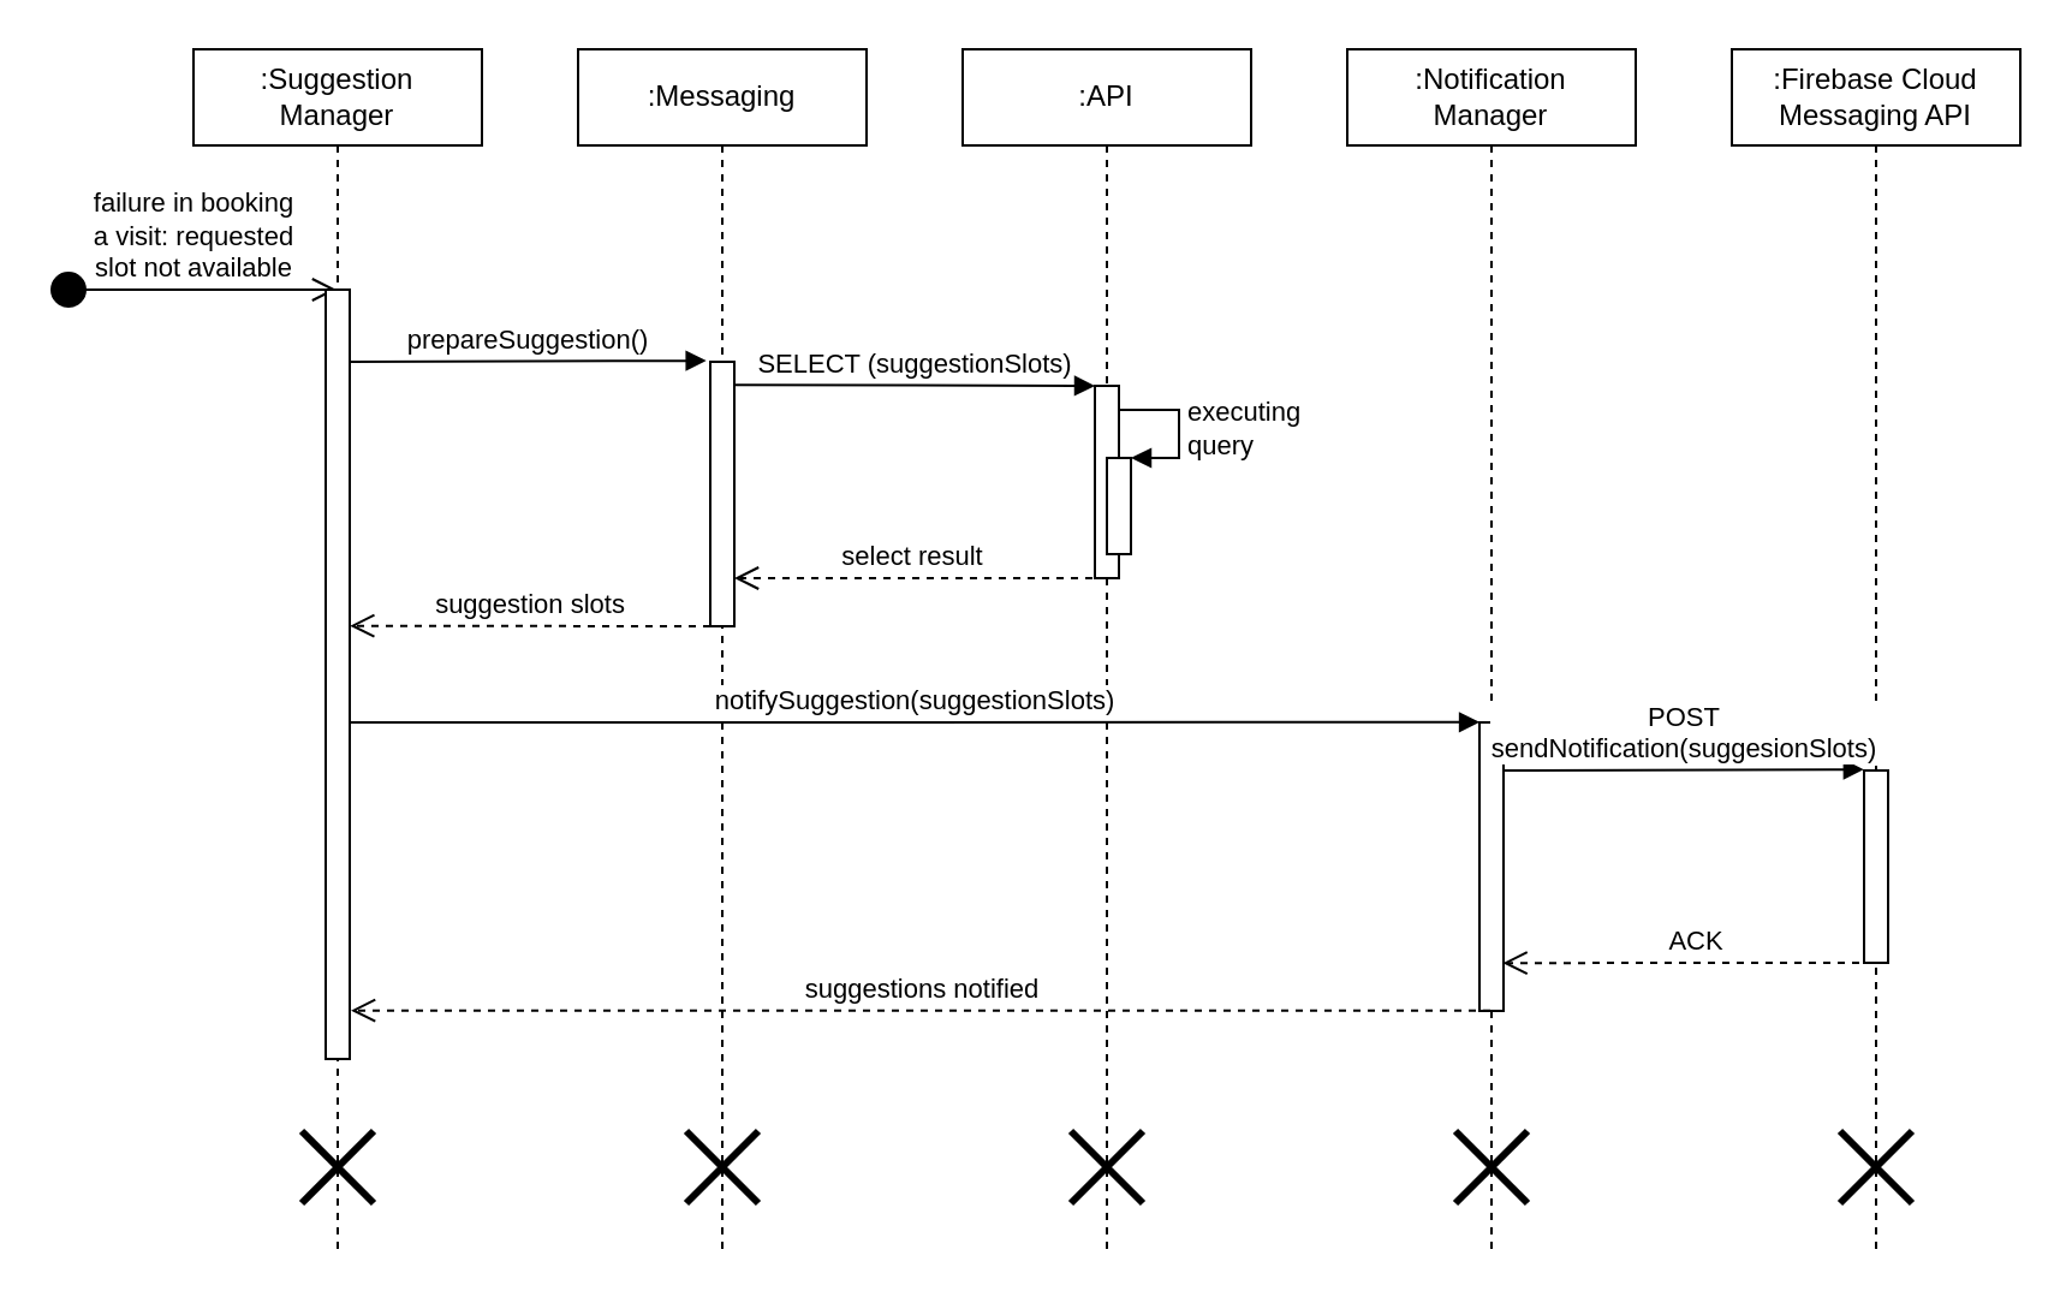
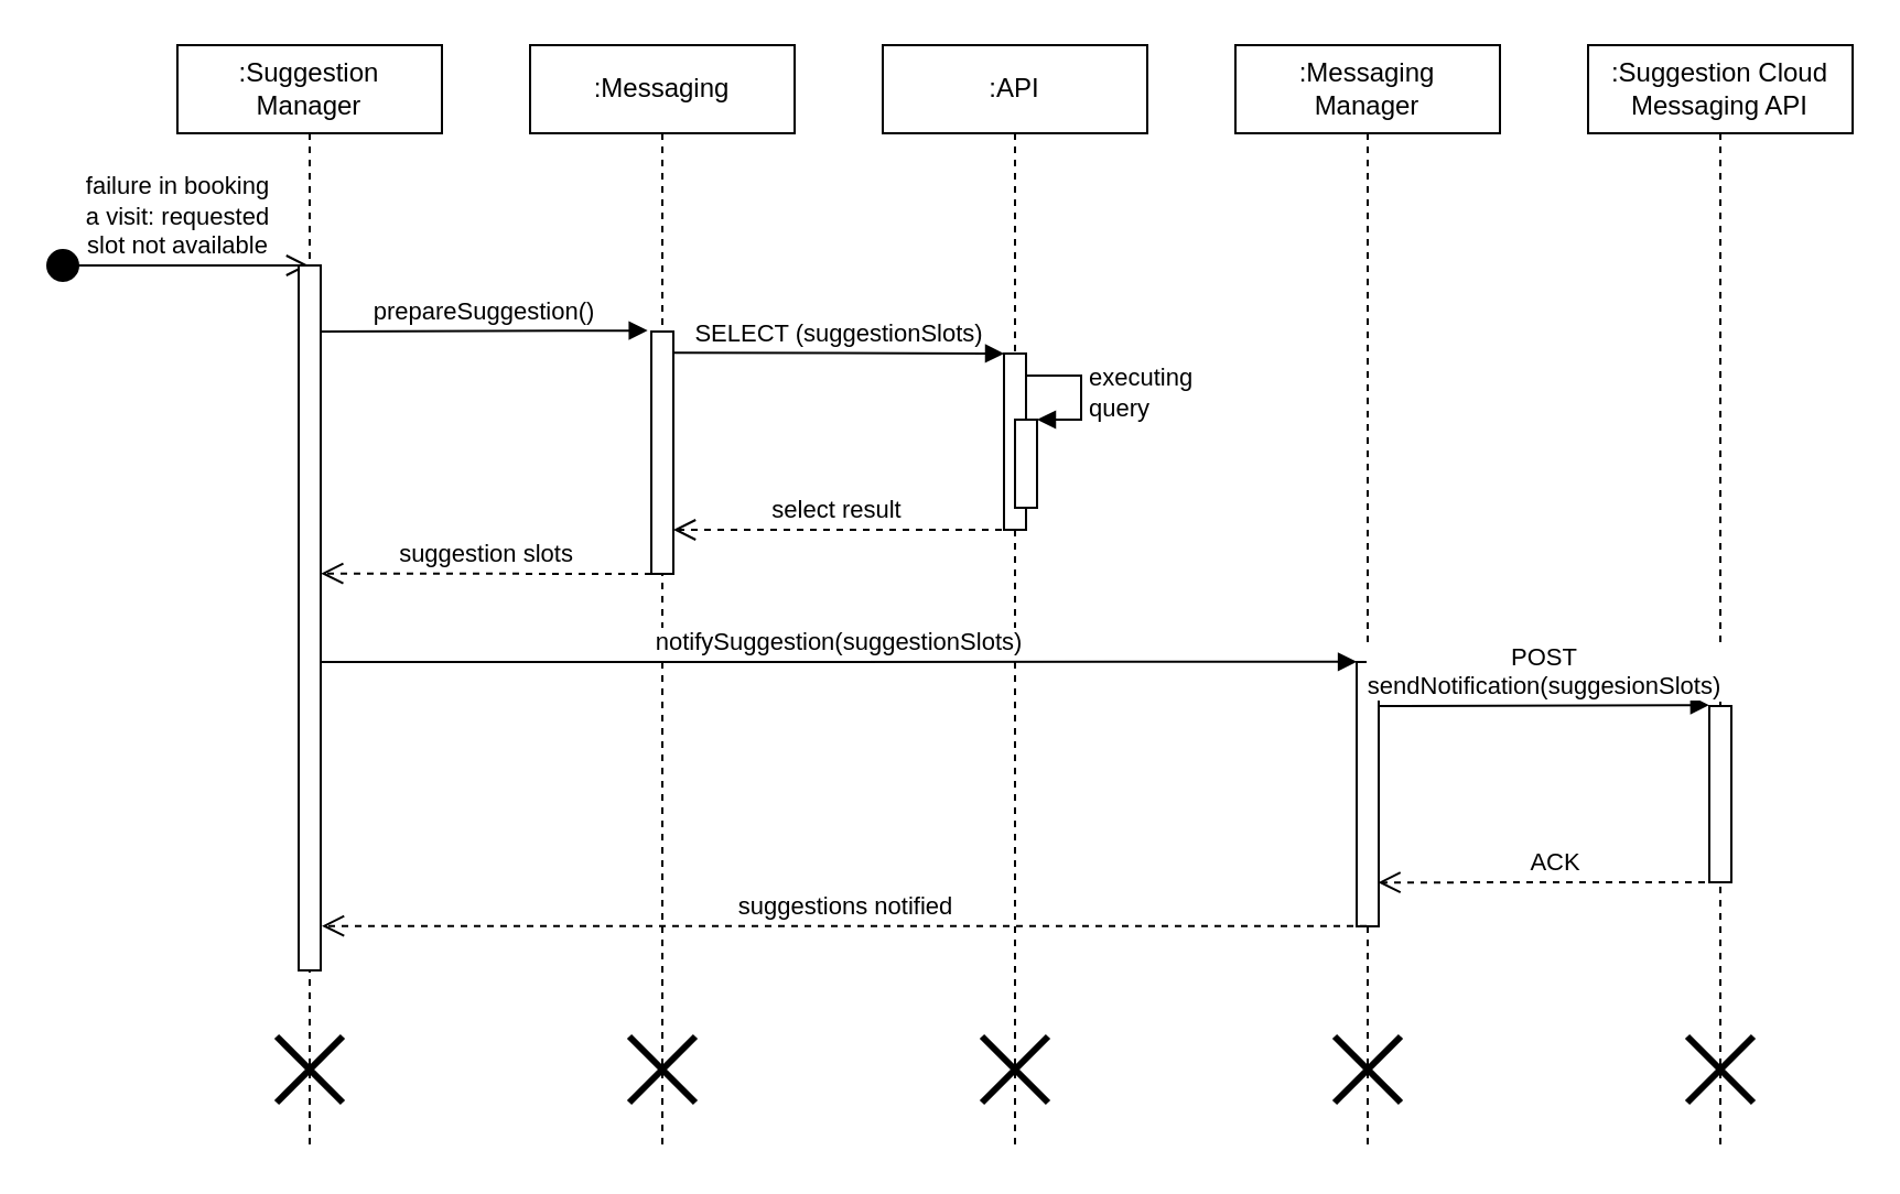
- <mxCell id="4" value=":Notification&lt;br&gt;Manager" style="shape=umlLifeline;perimeter=lifelinePerimeter;whiteSpace=wrap;html=1;container=1;collapsible=0;recursiveResize=0;outlineConnect=0;" vertex="1" parent="1"><mxGeometry x="560" y="20" width="120" height="500" as="geometry" /></mxCell>
+ <mxCell id="4" value=":Messaging&lt;br&gt;Manager" style="shape=umlLifeline;perimeter=lifelinePerimeter;whiteSpace=wrap;html=1;container=1;collapsible=0;recursiveResize=0;outlineConnect=0;" vertex="1" parent="1"><mxGeometry x="560" y="20" width="120" height="500" as="geometry" /></mxCell>
- <mxCell id="7" value=":Firebase Cloud&lt;br&gt;Messaging API" style="shape=umlLifeline;perimeter=lifelinePerimeter;whiteSpace=wrap;html=1;container=1;collapsible=0;recursiveResize=0;outlineConnect=0;" vertex="1" parent="1"><mxGeometry x="720" y="20" width="120" height="500" as="geometry" /></mxCell>
+ <mxCell id="7" value=":Suggestion Cloud&lt;br&gt;Messaging API" style="shape=umlLifeline;perimeter=lifelinePerimeter;whiteSpace=wrap;html=1;container=1;collapsible=0;recursiveResize=0;outlineConnect=0;" vertex="1" parent="1"><mxGeometry x="720" y="20" width="120" height="500" as="geometry" /></mxCell>
